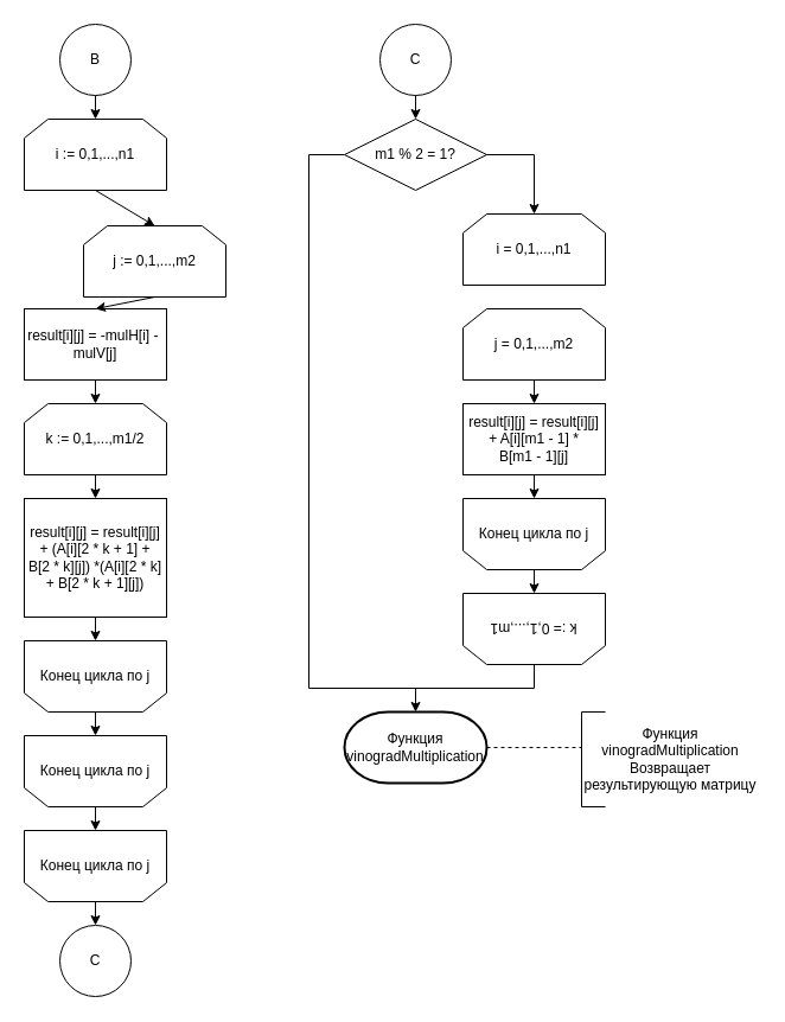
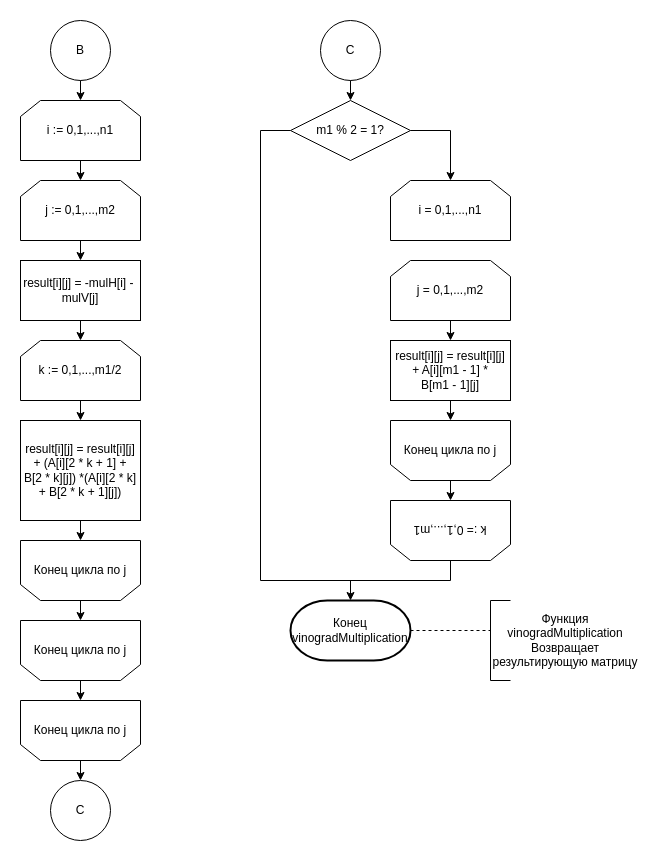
- <mxCell id="5" value="j := 0,1,...,m2" style="shape=loopLimit;whiteSpace=wrap;html=1;fillColor=#ffffff;" vertex="1" parent="1"><mxGeometry x="70" y="190" width="120" height="60" as="geometry" /></mxCell>
+ <mxCell id="5" value="j := 0,1,...,m2" style="shape=loopLimit;whiteSpace=wrap;html=1;fillColor=#ffffff;" vertex="1" parent="1"><mxGeometry x="20" y="180" width="120" height="60" as="geometry" /></mxCell>
- <mxCell id="43" value="Функция vinogradMultiplication" style="strokeWidth=2;html=1;shape=mxgraph.flowchart.terminator;whiteSpace=wrap;" vertex="1" parent="1"><mxGeometry x="290" y="600" width="120" height="60" as="geometry" /></mxCell>
+ <mxCell id="43" value="Конец vinogradMultiplication" style="strokeWidth=2;html=1;shape=mxgraph.flowchart.terminator;whiteSpace=wrap;" vertex="1" parent="1"><mxGeometry x="290" y="600" width="120" height="60" as="geometry" /></mxCell>
